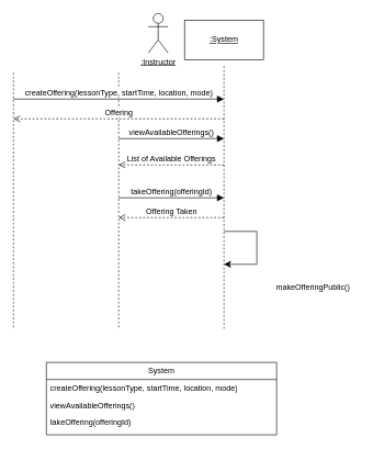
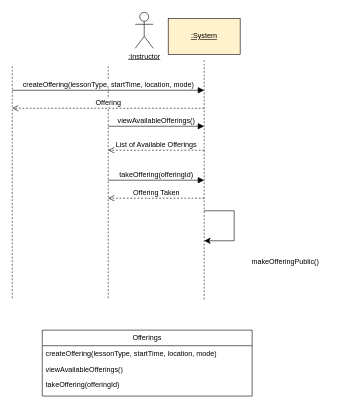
- <mxCell id="6" value="&lt;u&gt;:System&lt;/u&gt;" style="rounded=0;whiteSpace=wrap;html=1;" vertex="1" parent="1"><mxGeometry x="280" y="30" width="120" height="60" as="geometry" /></mxCell>
+ <mxCell id="6" value="&lt;u&gt;:System&lt;/u&gt;" style="rounded=0;whiteSpace=wrap;html=1;fillColor=#fff2cc;" vertex="1" parent="1"><mxGeometry x="280" y="30" width="120" height="60" as="geometry" /></mxCell>
- <mxCell id="15" value="System" style="swimlane;fontStyle=0;childLayout=stackLayout;horizontal=1;startSize=26;fillColor=none;horizontalStack=0;resizeParent=1;resizeParentMax=0;resizeLast=0;collapsible=1;marginBottom=0;whiteSpace=wrap;html=1;" vertex="1" parent="1"><mxGeometry x="70" y="550" width="350" height="110" as="geometry" /></mxCell>
+ <mxCell id="15" value="Offerings" style="swimlane;fontStyle=0;childLayout=stackLayout;horizontal=1;startSize=26;fillColor=none;horizontalStack=0;resizeParent=1;resizeParentMax=0;resizeLast=0;collapsible=1;marginBottom=0;whiteSpace=wrap;html=1;" vertex="1" parent="1"><mxGeometry x="70" y="550" width="350" height="110" as="geometry" /></mxCell>
